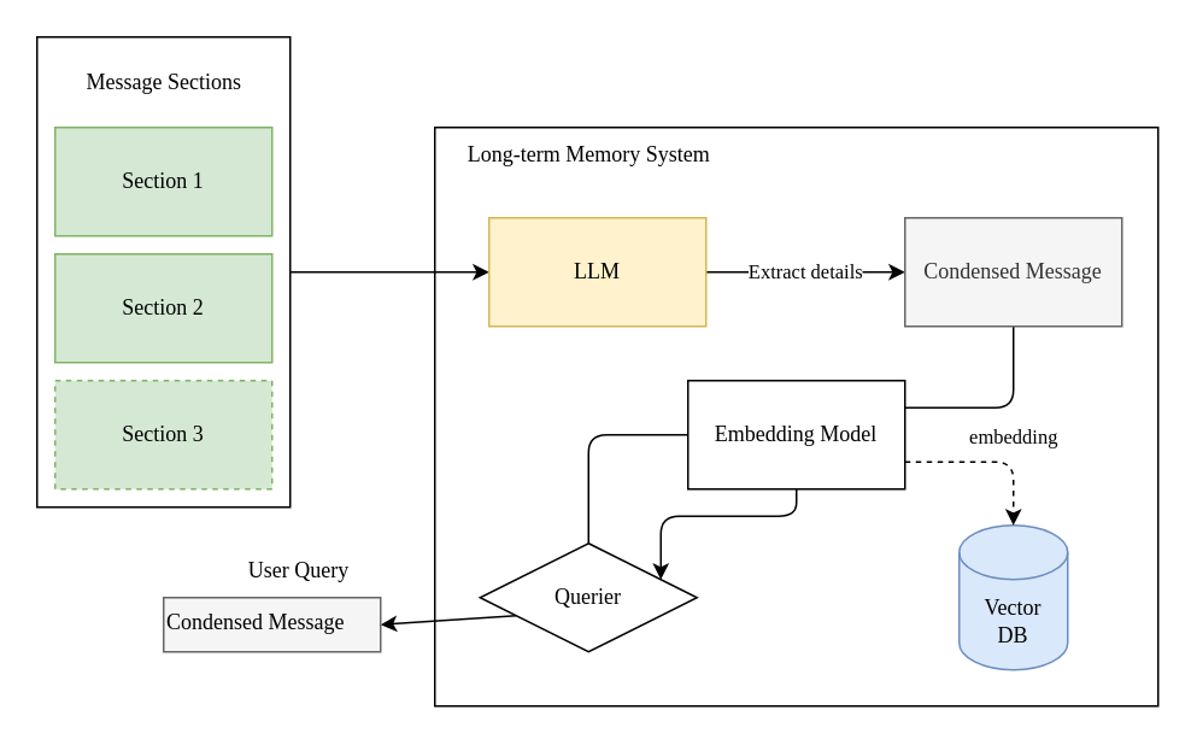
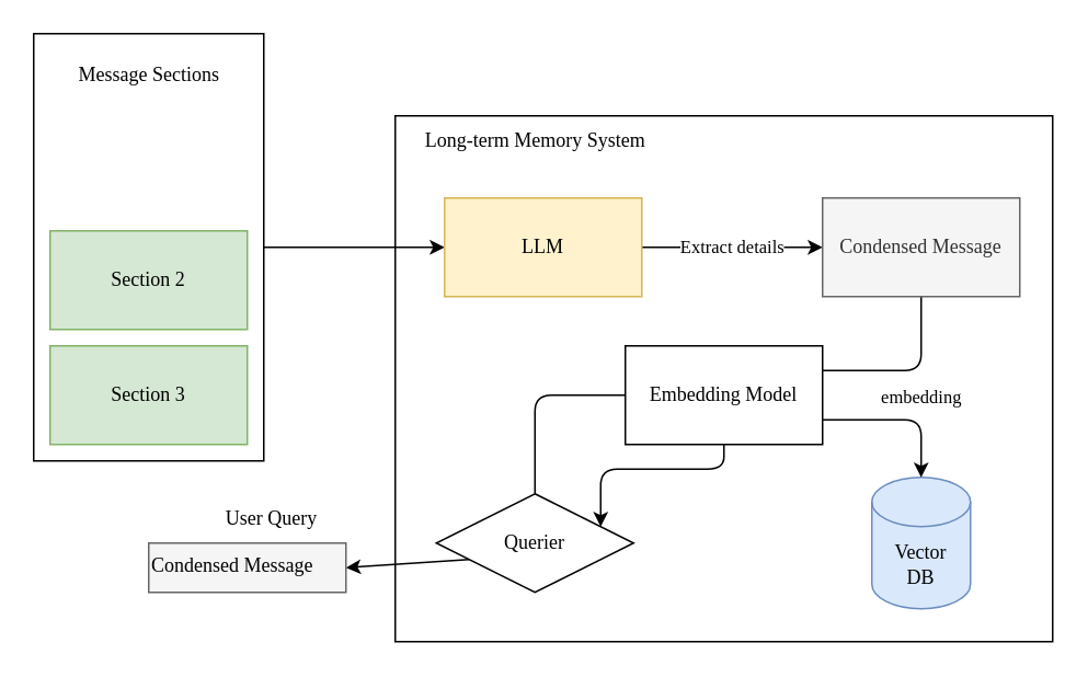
- <mxCell id="5" value="Section 1" style="rounded=0;whiteSpace=wrap;html=1;fontFamily=Comic Sans MS;fillColor=#d5e8d4;strokeColor=#82b366;" vertex="1" parent="1"><mxGeometry x="30" y="70" width="120" height="60" as="geometry" /></mxCell>
- <mxCell id="7" value="&lt;span style=&quot;color: rgb(0, 0, 0);&quot;&gt;Section 3&lt;/span&gt;" style="rounded=0;whiteSpace=wrap;html=1;fontFamily=Comic Sans MS;fillColor=#d5e8d4;strokeColor=#82b366;dashed=1;" vertex="1" parent="1"><mxGeometry x="30" y="210" width="120" height="60" as="geometry" /></mxCell>
+ <mxCell id="7" value="&lt;span style=&quot;color: rgb(0, 0, 0);&quot;&gt;Section 3&lt;/span&gt;" style="rounded=0;whiteSpace=wrap;html=1;fontFamily=Comic Sans MS;fillColor=#d5e8d4;strokeColor=#82b366;" vertex="1" parent="1"><mxGeometry x="30" y="210" width="120" height="60" as="geometry" /></mxCell>
- <mxCell id="18" style="edgeStyle=orthogonalEdgeStyle;html=1;exitX=1;exitY=0.75;exitDx=0;exitDy=0;entryX=0.5;entryY=0;entryDx=0;entryDy=0;entryPerimeter=0;fontFamily=Comic Sans MS;dashed=1;" edge="1" parent="1" source="17" target="15"><mxGeometry relative="1" as="geometry" /></mxCell>
+ <mxCell id="18" style="edgeStyle=orthogonalEdgeStyle;html=1;exitX=1;exitY=0.75;exitDx=0;exitDy=0;entryX=0.5;entryY=0;entryDx=0;entryDy=0;entryPerimeter=0;fontFamily=Comic Sans MS;" edge="1" parent="1" source="17" target="15"><mxGeometry relative="1" as="geometry" /></mxCell>
